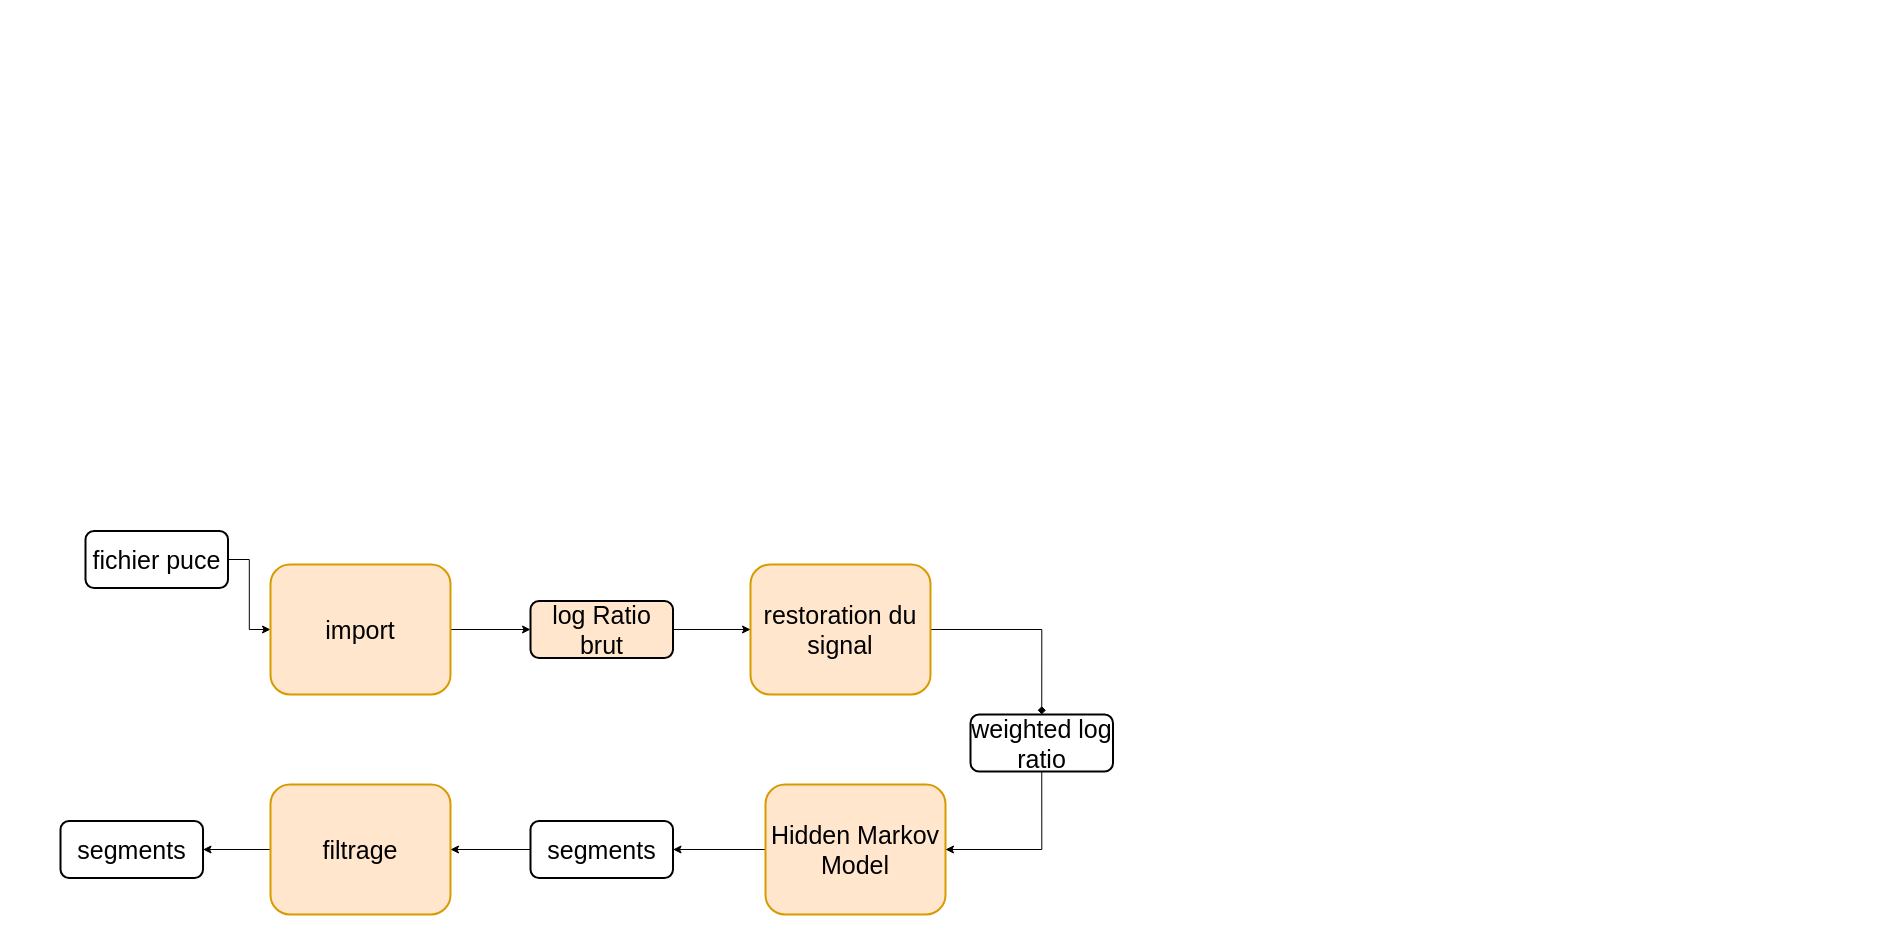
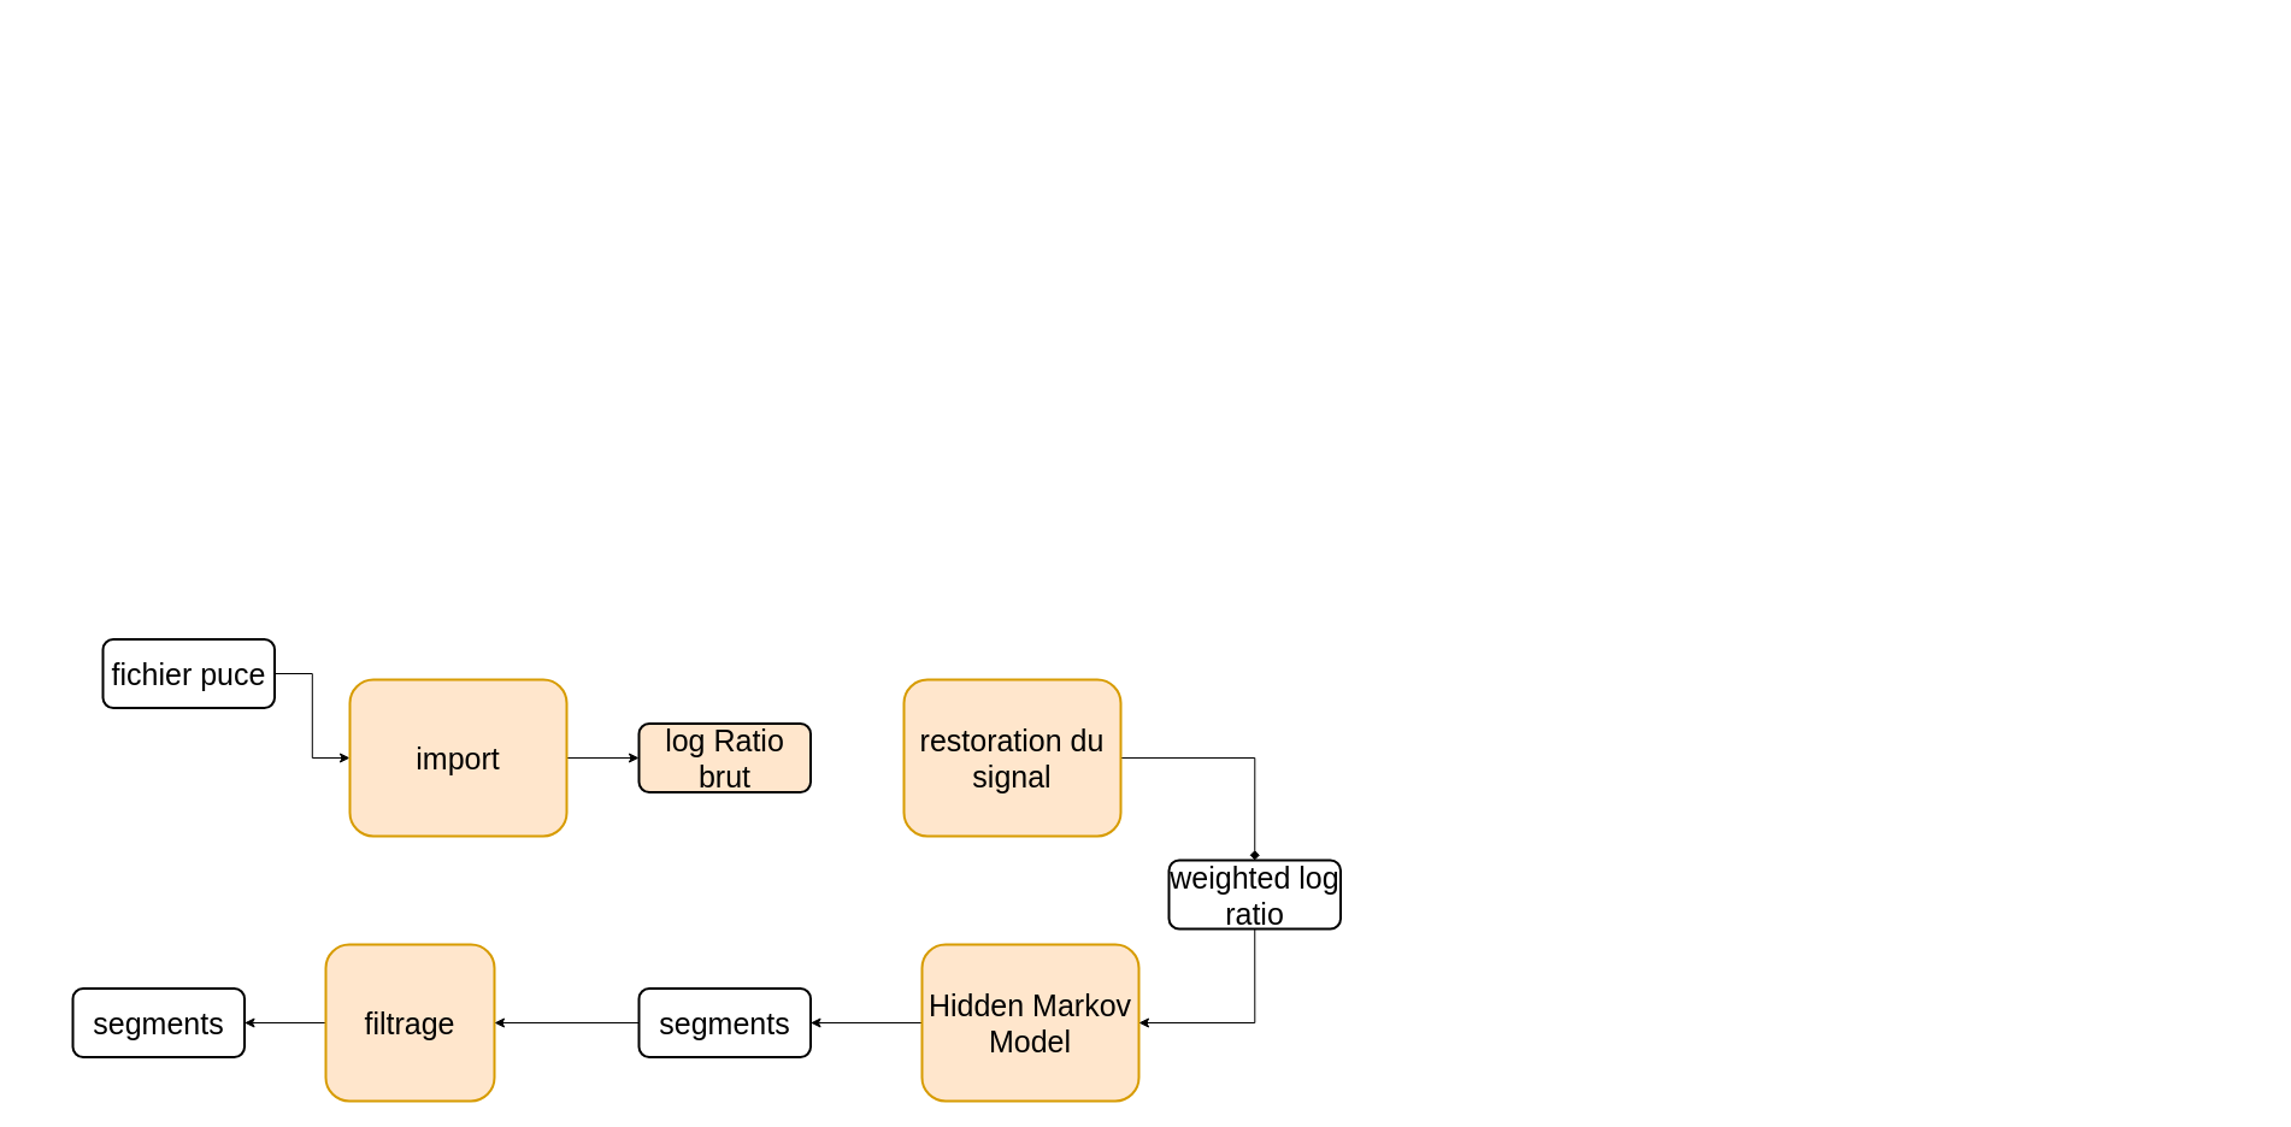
- <mxCell id="13" style="edgeStyle=orthogonalEdgeStyle;rounded=0;orthogonalLoop=1;jettySize=auto;html=1;exitX=1;exitY=0.5;exitDx=0;exitDy=0;entryX=0;entryY=0.5;entryDx=0;entryDy=0;fontSize=25;" edge="1" parent="1" source="14" target="6"><mxGeometry relative="1" as="geometry" /></mxCell>
- <mxCell id="12" value="import" style="rounded=1;whiteSpace=wrap;html=1;shadow=0;fontFamily=Helvetica;fontSize=25;fontColor=default;align=center;strokeColor=#d79b00;strokeWidth=2;fillColor=#ffe6cc;" vertex="1" parent="1"><mxGeometry x="270" y="564" width="180" height="130" as="geometry" /></mxCell>
+ <mxCell id="12" value="import" style="rounded=1;whiteSpace=wrap;html=1;shadow=0;fontFamily=Helvetica;fontSize=25;fontColor=default;align=center;strokeColor=#d79b00;strokeWidth=2;fillColor=#ffe6cc;" vertex="1" parent="1"><mxGeometry x="290" y="564" width="180" height="130" as="geometry" /></mxCell>
- <mxCell id="18" value="filtrage" style="rounded=1;whiteSpace=wrap;html=1;shadow=0;fontFamily=Helvetica;fontSize=25;fontColor=default;align=center;strokeColor=#d79b00;strokeWidth=2;fillColor=#ffe6cc;" vertex="1" parent="1"><mxGeometry x="270" y="784" width="180" height="130" as="geometry" /></mxCell>
+ <mxCell id="18" value="filtrage" style="rounded=1;whiteSpace=wrap;html=1;shadow=0;fontFamily=Helvetica;fontSize=25;fontColor=default;align=center;strokeColor=#d79b00;strokeWidth=2;fillColor=#ffe6cc;" vertex="1" parent="1"><mxGeometry x="270" y="784" width="140" height="130" as="geometry" /></mxCell>
